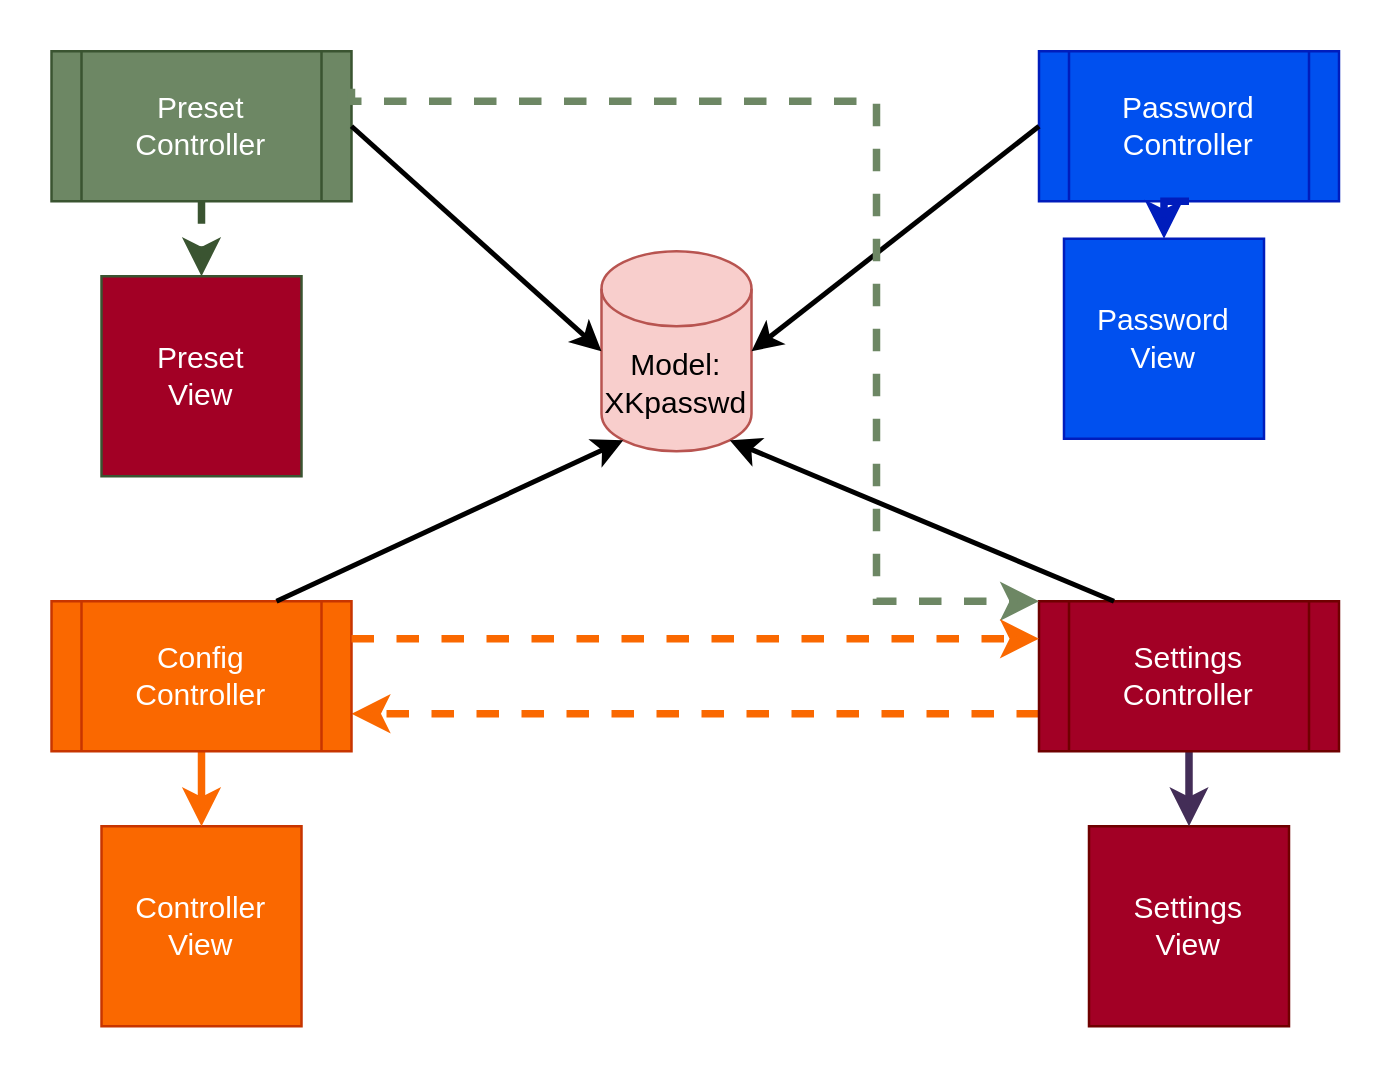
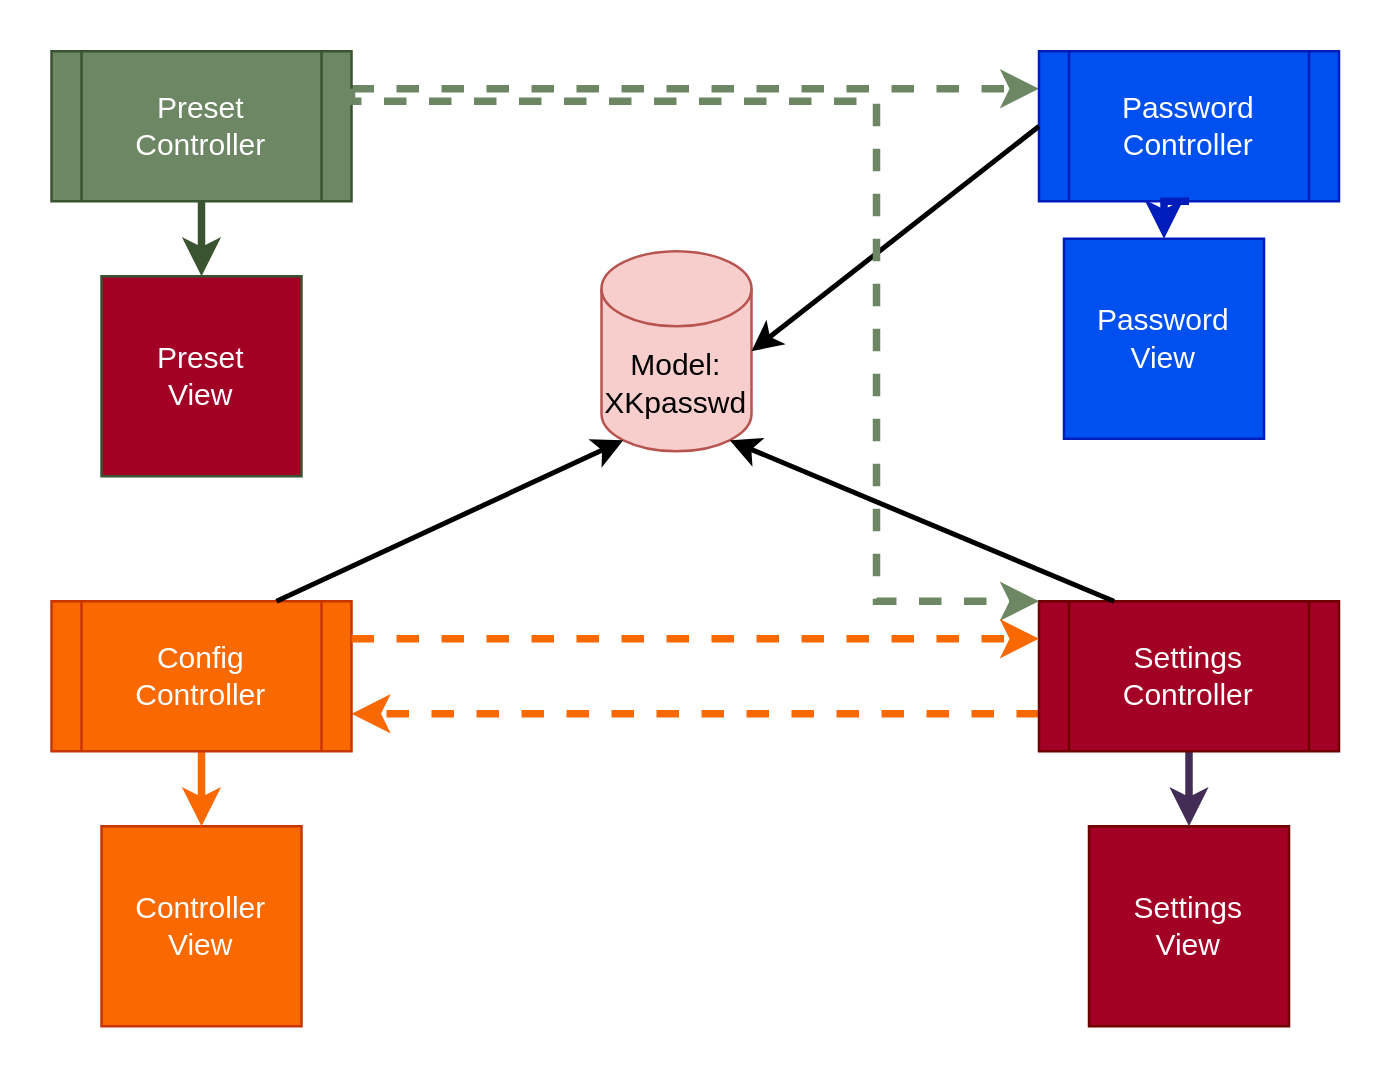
+ <mxCell id="3" style="rounded=0;orthogonalLoop=1;jettySize=auto;html=1;fillColor=#1ba1e2;strokeColor=#6D8764;strokeWidth=3;exitX=1;exitY=0.25;exitDx=0;exitDy=0;entryX=0;entryY=0.25;entryDx=0;entryDy=0;dashed=1;" parent="1" source="16" target="7" edge="1"><mxGeometry relative="1" as="geometry"><mxPoint x="140" y="40" as="sourcePoint" /><mxPoint x="400" y="40" as="targetPoint" /></mxGeometry></mxCell>
- <mxCell id="21" style="rounded=0;orthogonalLoop=1;jettySize=auto;html=1;exitX=1;exitY=0.5;exitDx=0;exitDy=0;entryX=0;entryY=0.5;entryDx=0;entryDy=0;entryPerimeter=0;strokeWidth=2;" parent="1" source="16" target="4" edge="1"><mxGeometry relative="1" as="geometry" /></mxCell>
- <mxCell id="15" style="edgeStyle=orthogonalEdgeStyle;rounded=0;orthogonalLoop=1;jettySize=auto;html=1;exitX=0.5;exitY=1;exitDx=0;exitDy=0;entryX=0.5;entryY=0;entryDx=0;entryDy=0;strokeWidth=3;fillColor=#6d8764;strokeColor=#3A5431;dashed=1;" parent="13" source="16" target="14" edge="1"><mxGeometry relative="1" as="geometry" /></mxCell>
+ <mxCell id="15" style="edgeStyle=orthogonalEdgeStyle;rounded=0;orthogonalLoop=1;jettySize=auto;html=1;exitX=0.5;exitY=1;exitDx=0;exitDy=0;entryX=0.5;entryY=0;entryDx=0;entryDy=0;strokeWidth=3;fillColor=#6d8764;strokeColor=#3A5431;" parent="13" source="16" target="14" edge="1"><mxGeometry relative="1" as="geometry" /></mxCell>
